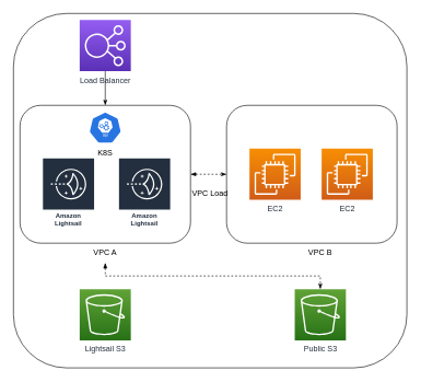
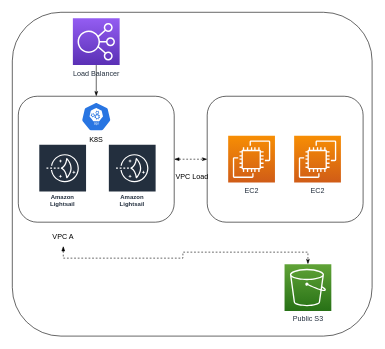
- <mxCell id="17" value="VPC A" style="text;html=1;strokeColor=none;fillColor=none;align=center;verticalAlign=middle;whiteSpace=wrap;rounded=0;" vertex="1" parent="1"><mxGeometry x="130" y="370" width="60" height="30" as="geometry" /></mxCell>
+ <mxCell id="17" value="VPC A" style="text;html=1;strokeColor=none;fillColor=none;align=center;verticalAlign=middle;whiteSpace=wrap;rounded=0;" vertex="1" parent="1"><mxGeometry x="75" y="380" width="60" height="30" as="geometry" /></mxCell>
- <mxCell id="18" value="VPC B" style="text;html=1;strokeColor=none;fillColor=none;align=center;verticalAlign=middle;whiteSpace=wrap;rounded=0;" vertex="1" parent="1"><mxGeometry x="458" y="370" width="60" height="30" as="geometry" /></mxCell>
- <mxCell id="9" value="Lightsail S3" style="sketch=0;points=[[0,0,0],[0.25,0,0],[0.5,0,0],[0.75,0,0],[1,0,0],[0,1,0],[0.25,1,0],[0.5,1,0],[0.75,1,0],[1,1,0],[0,0.25,0],[0,0.5,0],[0,0.75,0],[1,0.25,0],[1,0.5,0],[1,0.75,0]];outlineConnect=0;fontColor=#232F3E;gradientColor=#60A337;gradientDirection=north;fillColor=#277116;strokeColor=#ffffff;dashed=0;verticalLabelPosition=bottom;verticalAlign=top;align=center;html=1;fontSize=12;fontStyle=0;aspect=fixed;shape=mxgraph.aws4.resourceIcon;resIcon=mxgraph.aws4.s3;" vertex="1" parent="1"><mxGeometry x="121" y="440" width="78" height="78" as="geometry" /></mxCell>
- <mxCell id="15" value="Public S3" style="sketch=0;points=[[0,0,0],[0.25,0,0],[0.5,0,0],[0.75,0,0],[1,0,0],[0,1,0],[0.25,1,0],[0.5,1,0],[0.75,1,0],[1,1,0],[0,0.25,0],[0,0.5,0],[0,0.75,0],[1,0.25,0],[1,0.5,0],[1,0.75,0]];outlineConnect=0;fontColor=#232F3E;gradientColor=#60A337;gradientDirection=north;fillColor=#277116;strokeColor=#ffffff;dashed=0;verticalLabelPosition=bottom;verticalAlign=top;align=center;html=1;fontSize=12;fontStyle=0;aspect=fixed;shape=mxgraph.aws4.resourceIcon;resIcon=mxgraph.aws4.s3;" vertex="1" parent="1"><mxGeometry x="449" y="440" width="78" height="78" as="geometry" /></mxCell>
+ <mxCell id="15" value="Public S3" style="sketch=0;points=[[0,0,0],[0.25,0,0],[0.5,0,0],[0.75,0,0],[1,0,0],[0,1,0],[0.25,1,0],[0.5,1,0],[0.75,1,0],[1,1,0],[0,0.25,0],[0,0.5,0],[0,0.75,0],[1,0.25,0],[1,0.5,0],[1,0.75,0]];outlineConnect=0;fontColor=#232F3E;gradientColor=#60A337;gradientDirection=north;fillColor=#277116;strokeColor=#ffffff;dashed=0;verticalLabelPosition=bottom;verticalAlign=top;align=center;html=1;fontSize=12;fontStyle=0;aspect=fixed;shape=mxgraph.aws4.resourceIcon;resIcon=mxgraph.aws4.s3;" vertex="1" parent="1"><mxGeometry x="474" y="440" width="78" height="78" as="geometry" /></mxCell>
